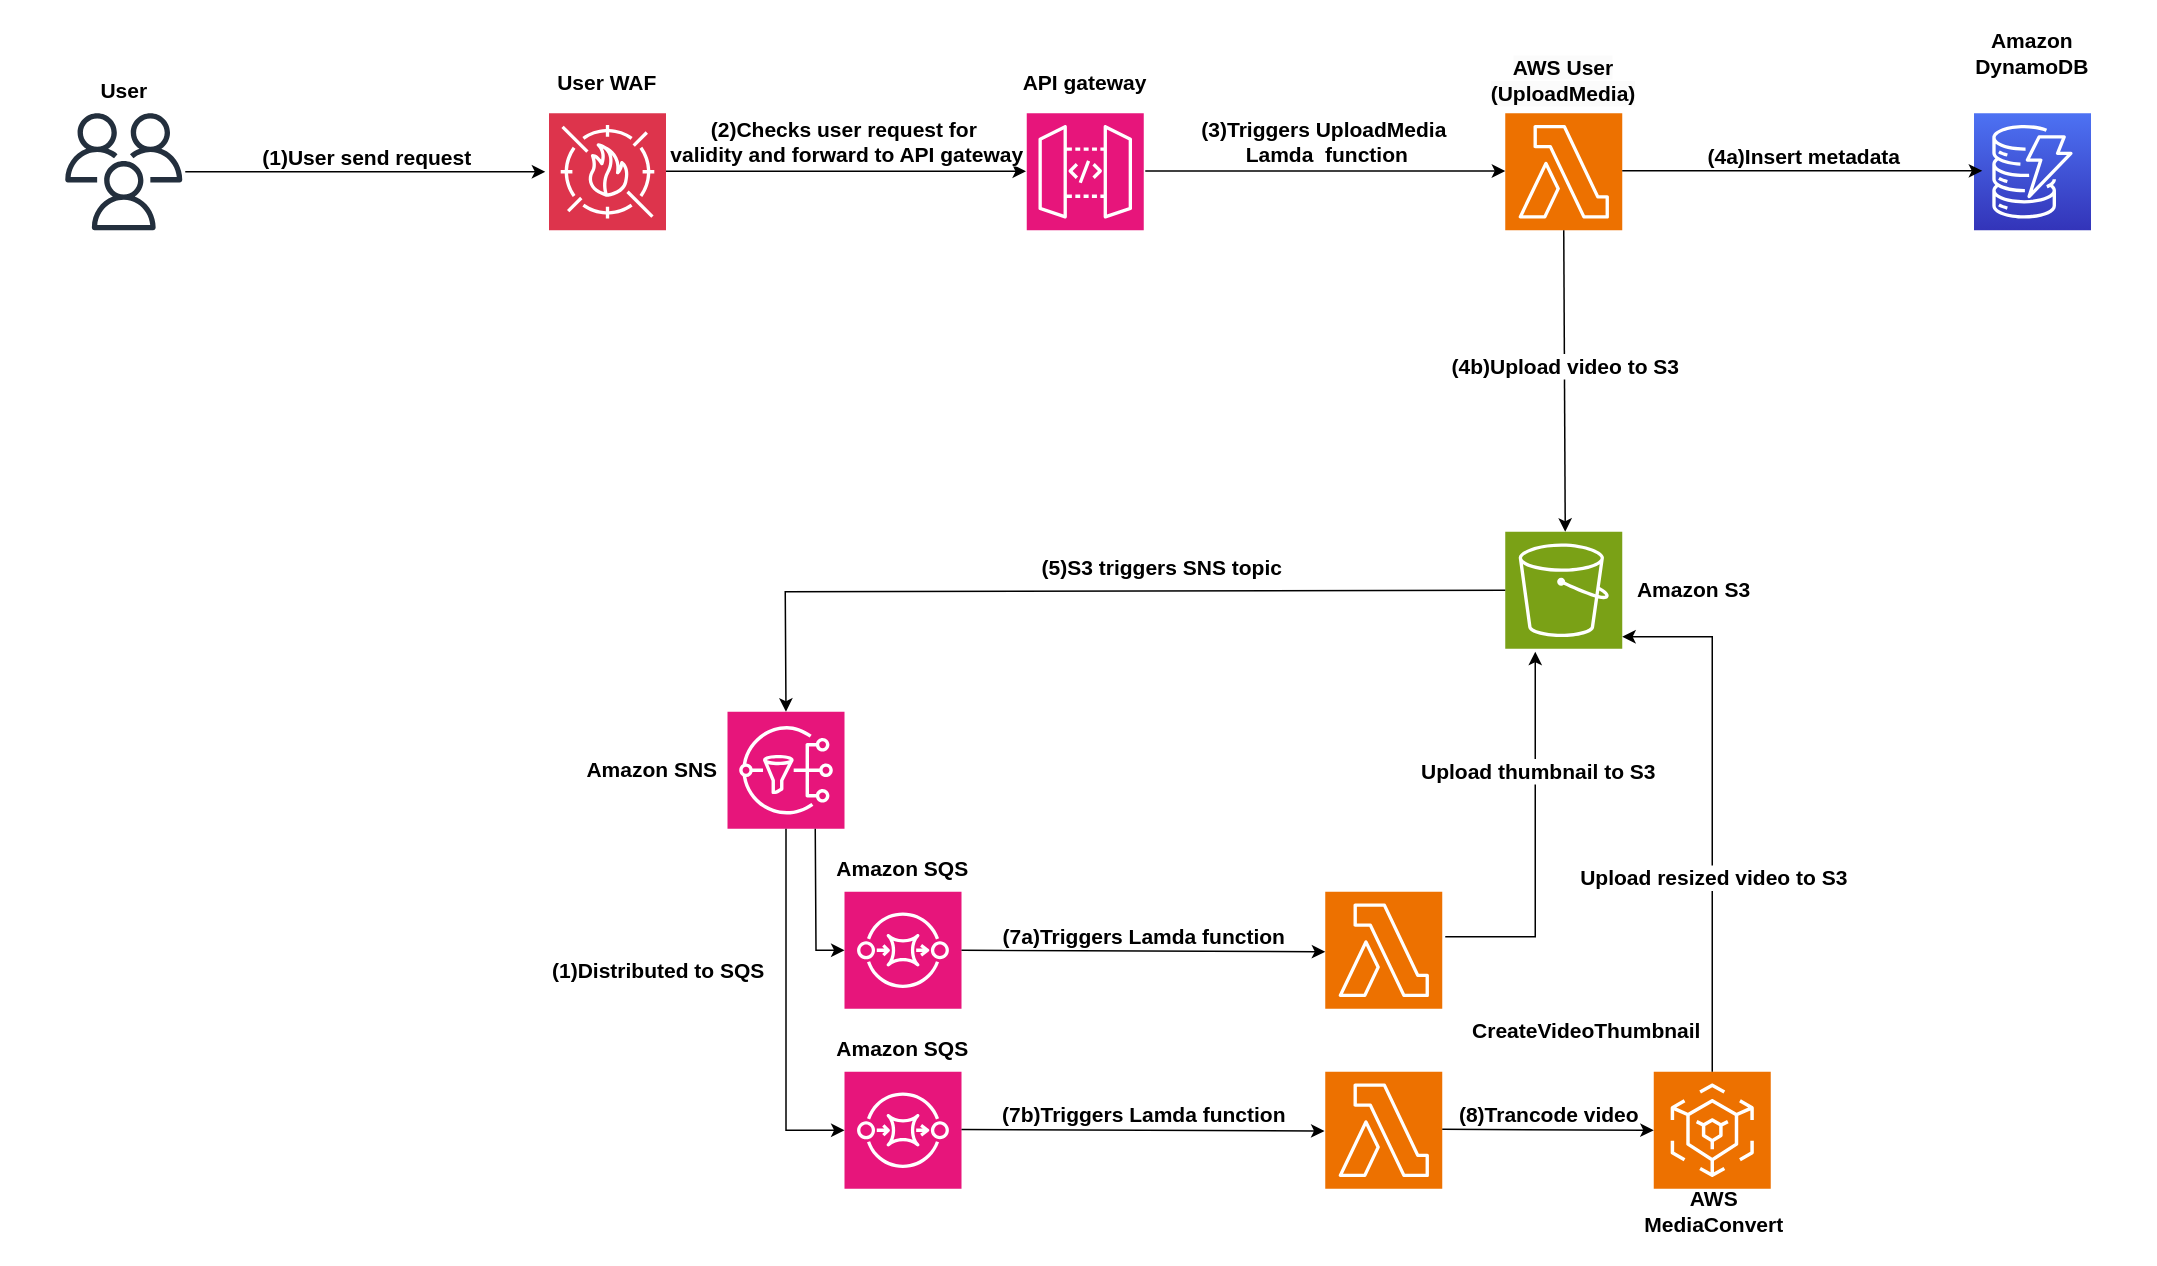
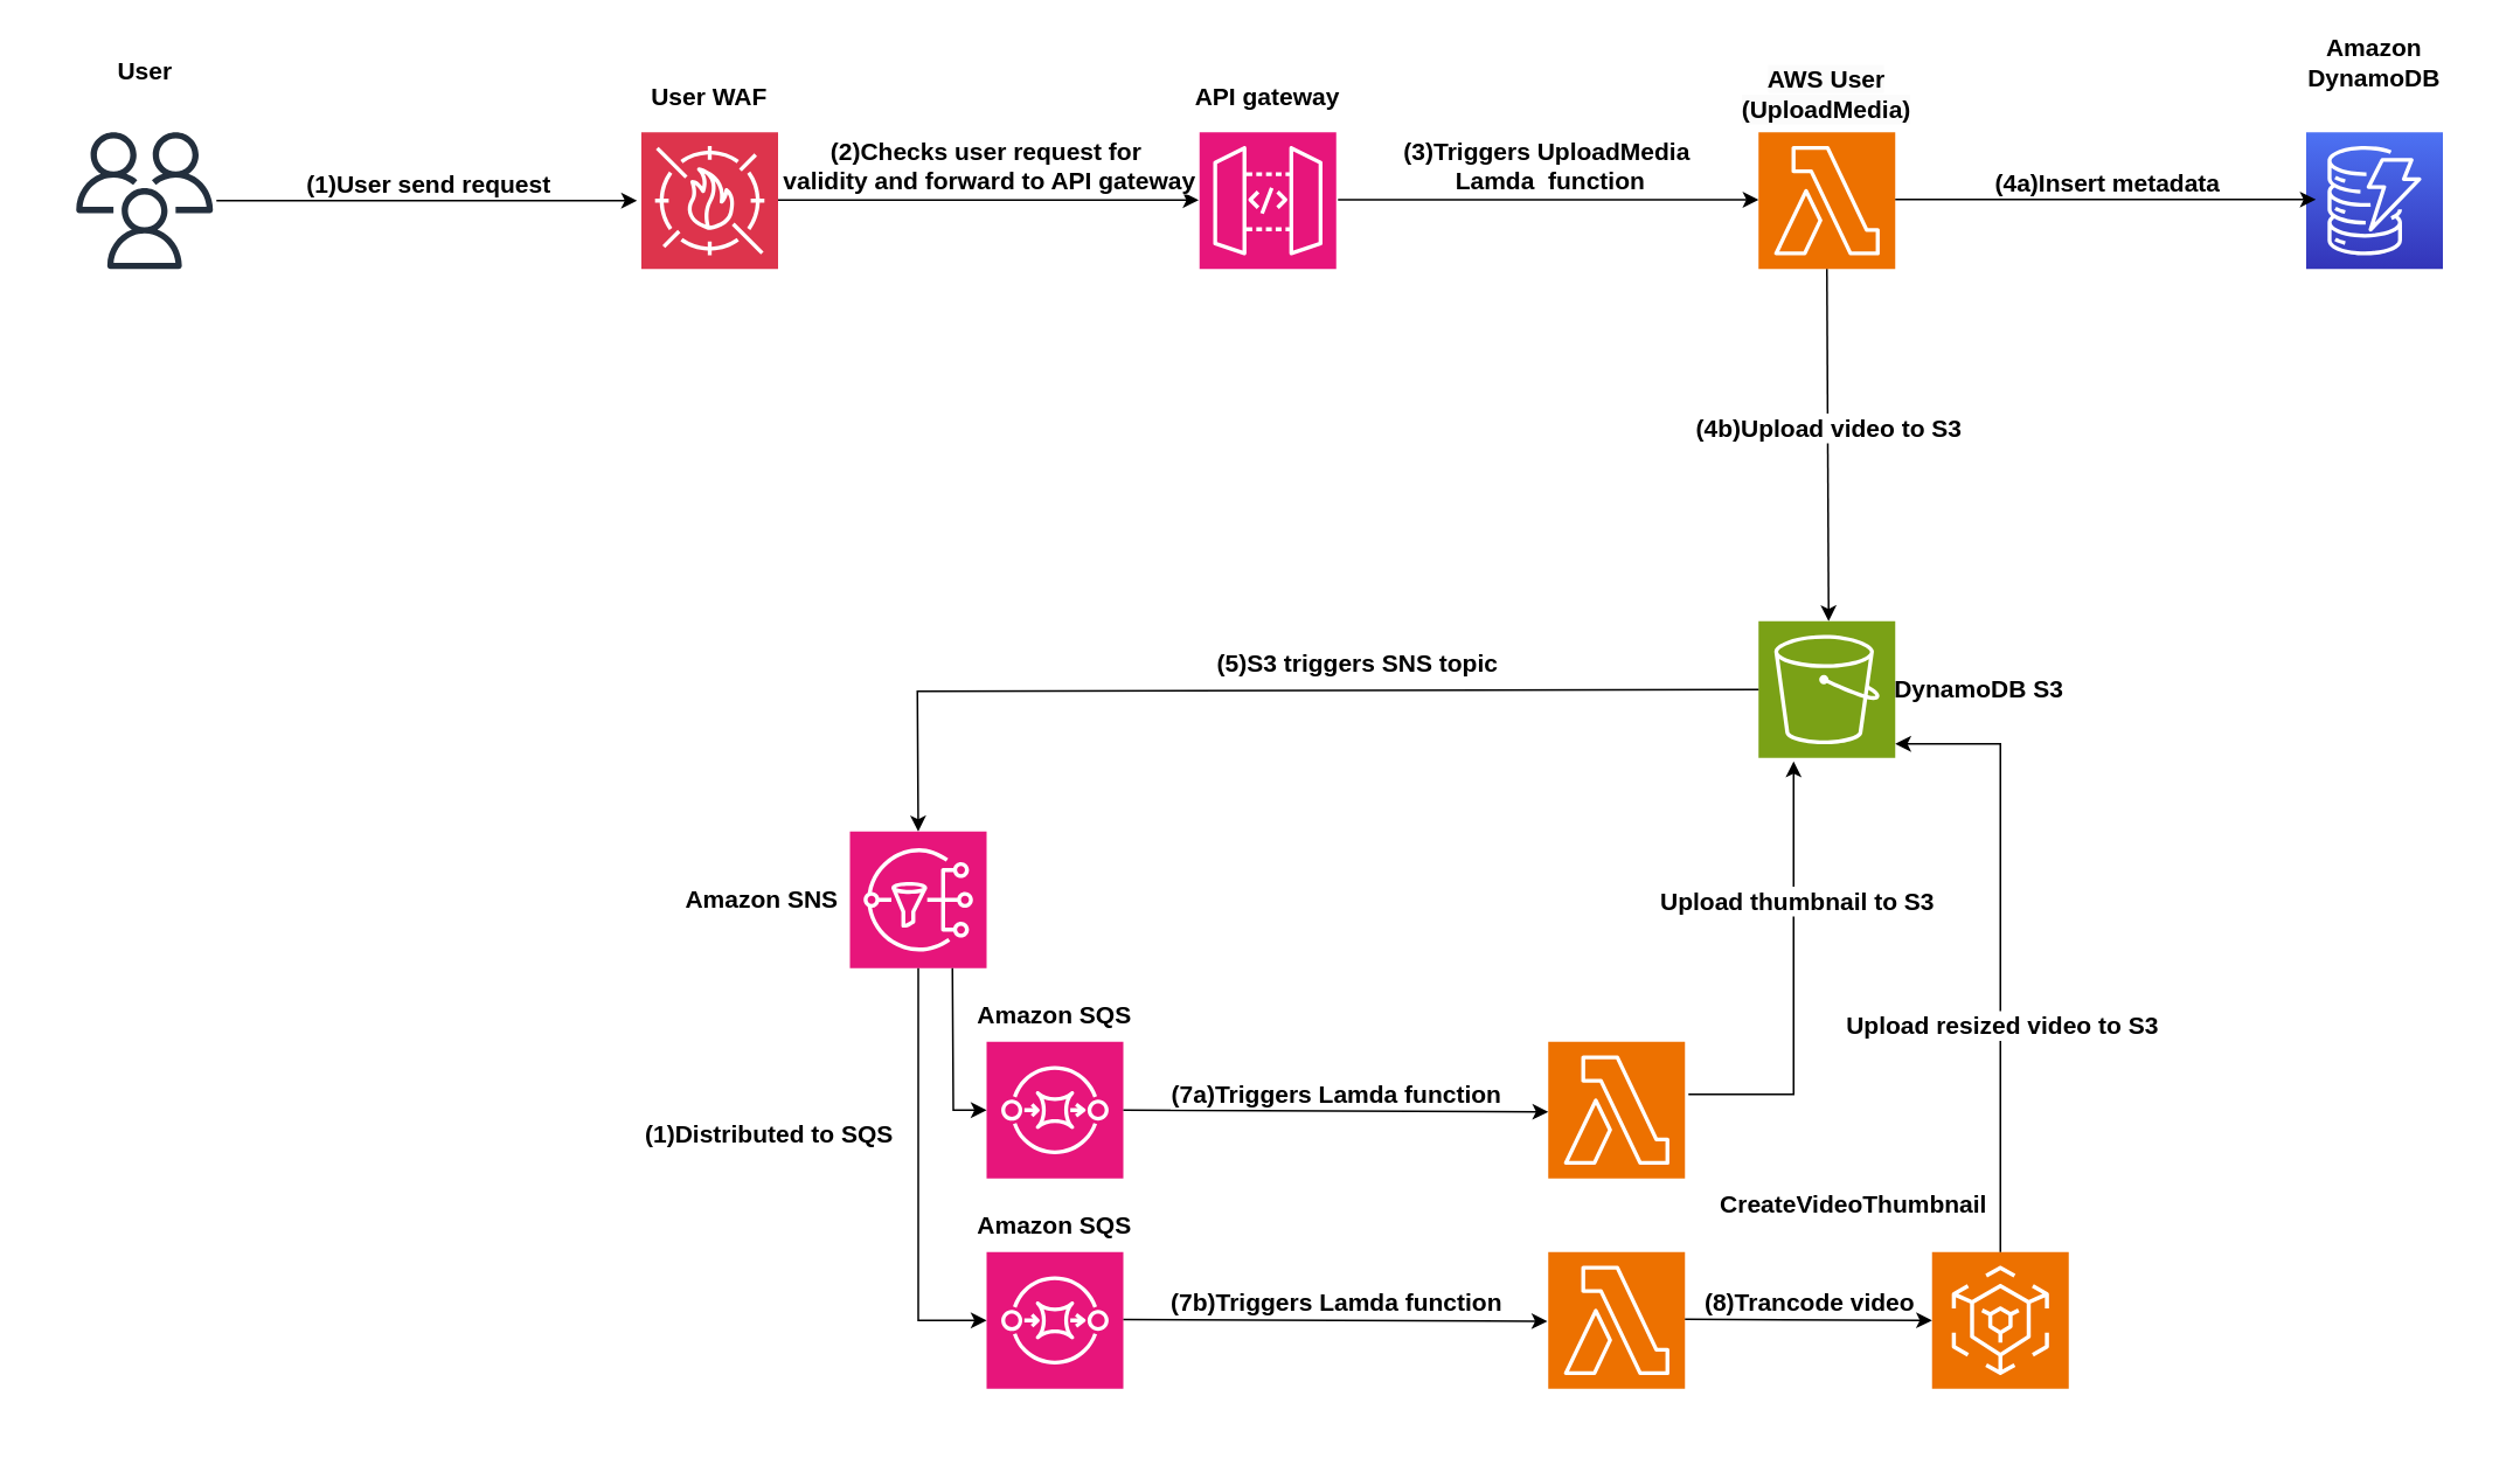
- <mxCell id="5" value="&lt;span style=&quot;font-size: 14px;&quot;&gt;User&lt;/span&gt;" style="text;html=1;align=center;verticalAlign=middle;whiteSpace=wrap;rounded=0;fontSize=14;fontStyle=1" parent="1" vertex="1"><mxGeometry x="20.5" y="45" width="123" height="30" as="geometry" /></mxCell>
+ <mxCell id="5" value="&lt;span style=&quot;font-size: 14px;&quot;&gt;User&lt;/span&gt;" style="text;html=1;align=center;verticalAlign=middle;whiteSpace=wrap;rounded=0;fontSize=14;fontStyle=1" parent="1" vertex="1"><mxGeometry x="20.5" y="25" width="123" height="30" as="geometry" /></mxCell>
- <mxCell id="23" value="&lt;span style=&quot;font-size: 14px;&quot;&gt;Amazon S3&lt;/span&gt;" style="text;whiteSpace=wrap;html=1;align=center;fontSize=14;fontStyle=1" parent="1" vertex="1"><mxGeometry x="1054" y="378" width="150" height="30" as="geometry" /></mxCell>
+ <mxCell id="23" value="&lt;span style=&quot;font-size: 14px;&quot;&gt;DynamoDB S3&lt;/span&gt;" style="text;whiteSpace=wrap;html=1;align=center;fontSize=14;fontStyle=1" parent="1" vertex="1"><mxGeometry x="1054" y="378" width="150" height="30" as="geometry" /></mxCell>
- <mxCell id="42" value="&lt;span style=&quot;font-size: 14px;&quot;&gt;AWS MediaConvert&lt;/span&gt;" style="text;html=1;align=center;verticalAlign=middle;whiteSpace=wrap;rounded=0;fontSize=14;fontStyle=1" parent="1" vertex="1"><mxGeometry x="1081" y="792" width="123" height="30" as="geometry" /></mxCell>
